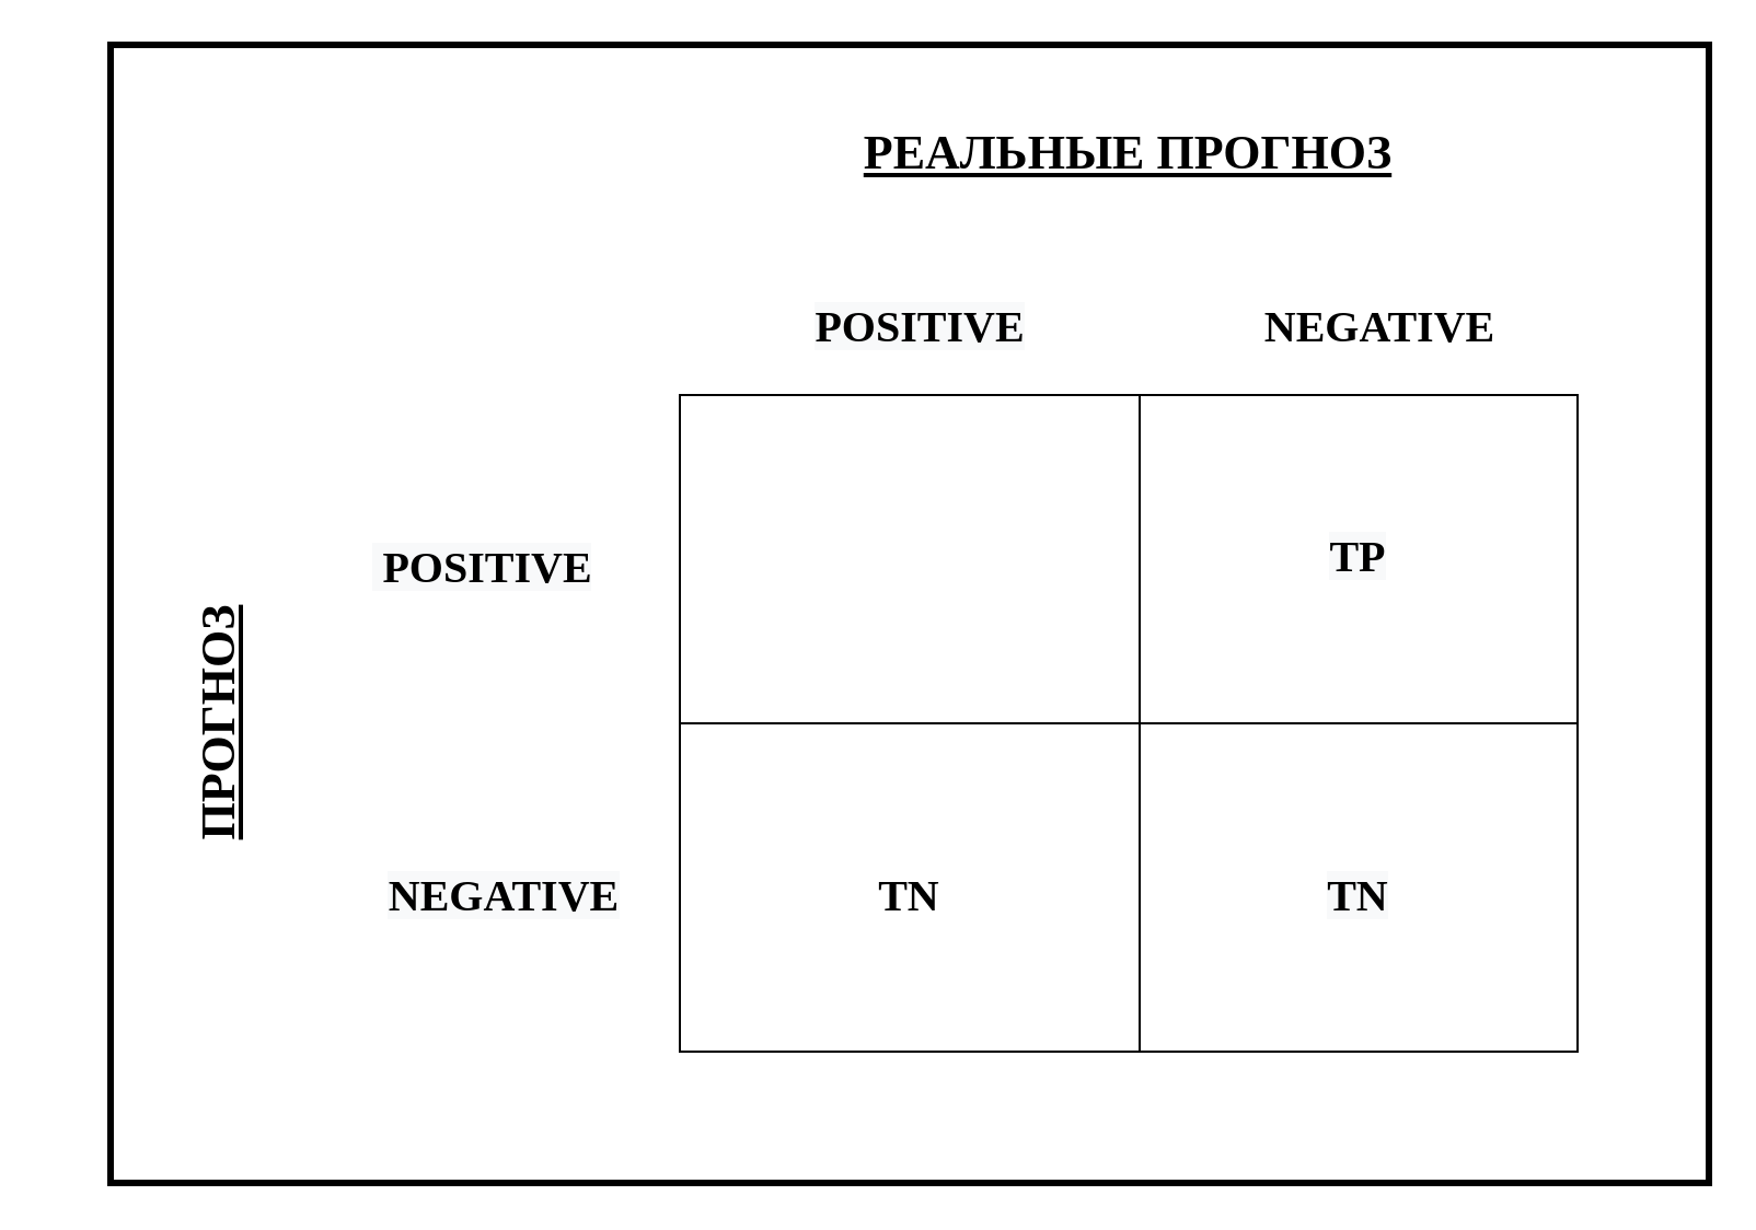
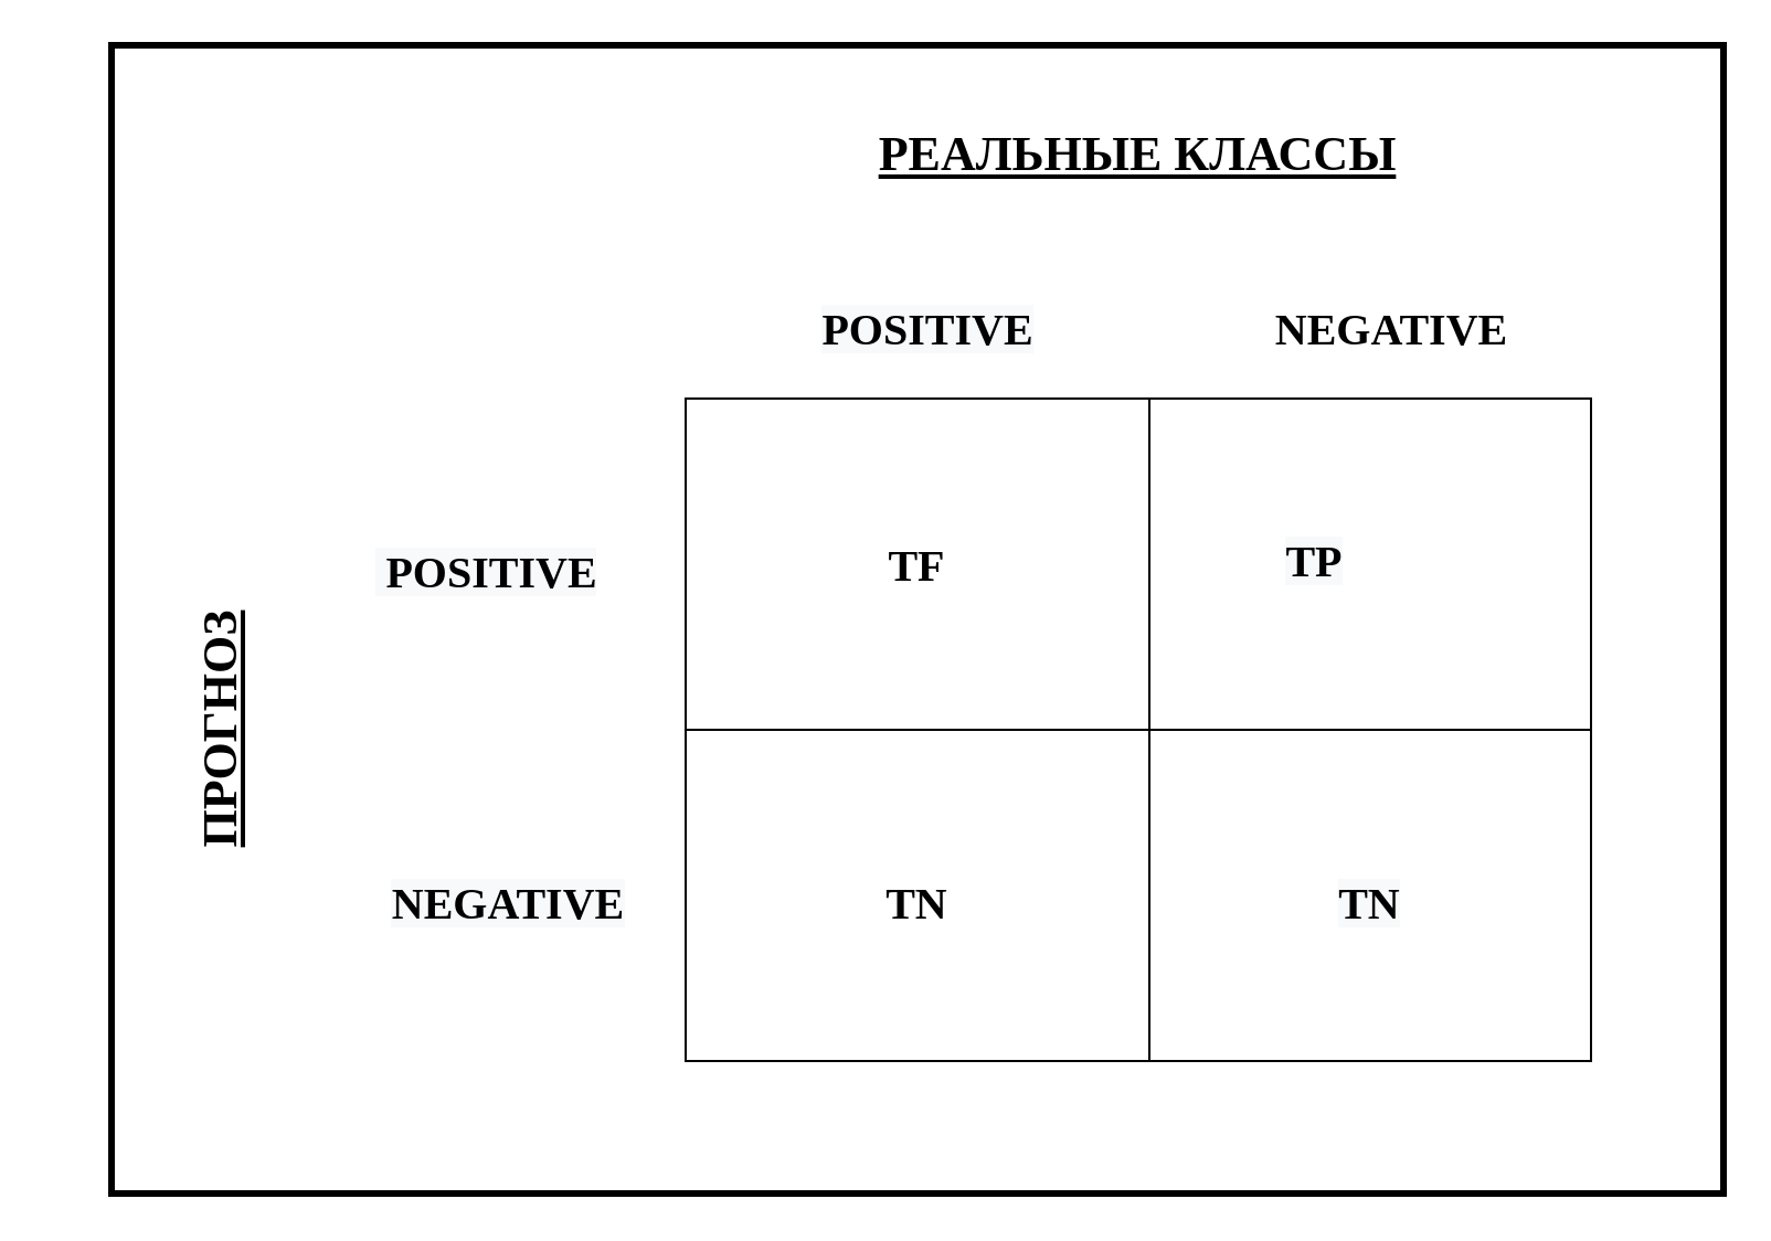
- <mxCell id="12" value="&lt;div style=&quot;&quot;&gt;&lt;font size=&quot;1&quot; face=&quot;verdana&quot; style=&quot;&quot;&gt;&lt;u style=&quot;font-size: 22px;&quot;&gt;РЕАЛЬНЫЕ ПРОГНОЗ&lt;/u&gt;&lt;/font&gt;&lt;/div&gt;" style="text;whiteSpace=wrap;html=1;fontSize=20;fontFamily=Verdana;align=center;fontStyle=1" parent="1" vertex="1"><mxGeometry x="385" y="50" width="260" height="40" as="geometry" /></mxCell>
+ <mxCell id="12" value="&lt;div style=&quot;&quot;&gt;&lt;font size=&quot;1&quot; face=&quot;verdana&quot; style=&quot;&quot;&gt;&lt;u style=&quot;font-size: 22px;&quot;&gt;РЕАЛЬНЫЕ КЛАССЫ&lt;/u&gt;&lt;/font&gt;&lt;/div&gt;" style="text;whiteSpace=wrap;html=1;fontSize=20;fontFamily=Verdana;align=center;fontStyle=1" parent="1" vertex="1"><mxGeometry x="385" y="50" width="260" height="40" as="geometry" /></mxCell>
+ <mxCell id="4" value="&lt;font face=&quot;Verdana&quot; style=&quot;font-size: 20px;&quot;&gt;&lt;span style=&quot;font-size: 20px;&quot;&gt;TF&lt;/span&gt;&lt;/font&gt;" style="text;html=1;strokeColor=none;fillColor=none;align=center;verticalAlign=middle;whiteSpace=wrap;rounded=0;fontSize=20;fontStyle=1" parent="1" vertex="1"><mxGeometry x="340" y="240" width="150" height="30" as="geometry" /></mxCell>
- <mxCell id="6" value="&lt;span style=&quot;color: rgb(0, 0, 0); font-family: verdana; font-size: 20px; font-style: normal; letter-spacing: normal; text-indent: 0px; text-transform: none; word-spacing: 0px; background-color: rgb(248, 249, 250); display: inline; float: none;&quot;&gt;TP&lt;/span&gt;" style="text;whiteSpace=wrap;html=1;fontSize=20;fontFamily=Verdana;align=center;fontStyle=1" parent="1" vertex="1"><mxGeometry x="540" y="235" width="160" height="40" as="geometry" /></mxCell>
+ <mxCell id="6" value="&lt;span style=&quot;color: rgb(0, 0, 0); font-family: verdana; font-size: 20px; font-style: normal; letter-spacing: normal; text-indent: 0px; text-transform: none; word-spacing: 0px; background-color: rgb(248, 249, 250); display: inline; float: none;&quot;&gt;TP&lt;/span&gt;" style="text;whiteSpace=wrap;html=1;fontSize=20;fontFamily=Verdana;align=center;fontStyle=1" parent="1" vertex="1"><mxGeometry x="515" y="235" width="160" height="40" as="geometry" /></mxCell>
